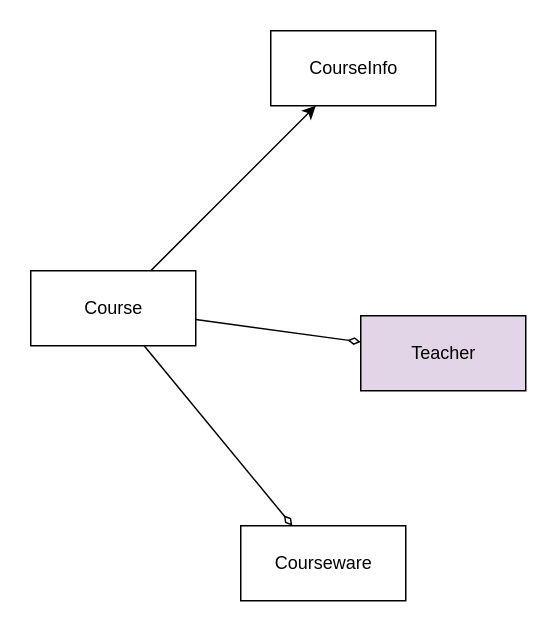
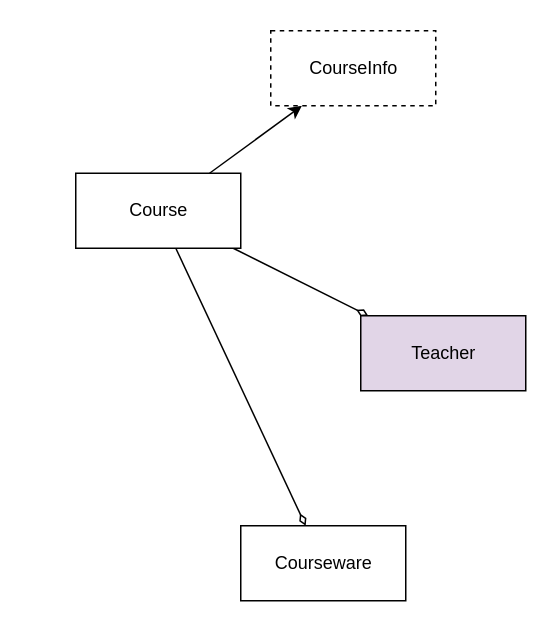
- <mxCell id="3" value="CourseInfo" style="html=1;" vertex="1" parent="1"><mxGeometry x="180" y="20" width="110" height="50" as="geometry" /></mxCell>
+ <mxCell id="3" value="CourseInfo" style="html=1;dashed=1;" vertex="1" parent="1"><mxGeometry x="180" y="20" width="110" height="50" as="geometry" /></mxCell>
- <mxCell id="6" value="Course" style="html=1;" vertex="1" parent="1"><mxGeometry x="20" y="180" width="110" height="50" as="geometry" /></mxCell>
+ <mxCell id="6" value="Course" style="html=1;" vertex="1" parent="1"><mxGeometry x="50" y="115" width="110" height="50" as="geometry" /></mxCell>
